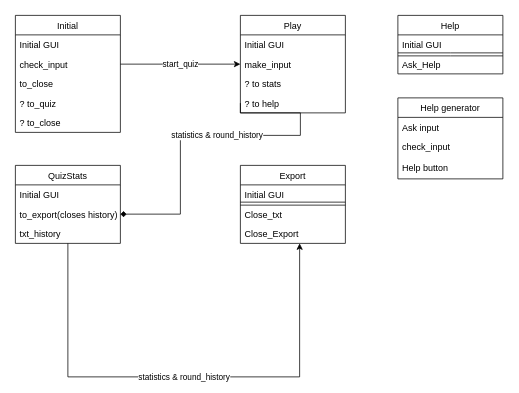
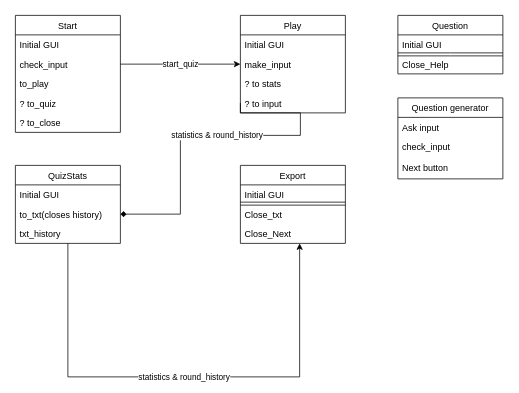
- <mxCell id="2" value="Initial" style="swimlane;fontStyle=0;childLayout=stackLayout;horizontal=1;startSize=26;fillColor=none;horizontalStack=0;resizeParent=1;resizeParentMax=0;resizeLast=0;collapsible=1;marginBottom=0;" parent="1" vertex="1"><mxGeometry x="20" y="20" width="140" height="156" as="geometry" /></mxCell>
+ <mxCell id="2" value="Start" style="swimlane;fontStyle=0;childLayout=stackLayout;horizontal=1;startSize=26;fillColor=none;horizontalStack=0;resizeParent=1;resizeParentMax=0;resizeLast=0;collapsible=1;marginBottom=0;" parent="1" vertex="1"><mxGeometry x="20" y="20" width="140" height="156" as="geometry" /></mxCell>
- <mxCell id="25" value="Help" style="swimlane;fontStyle=0;childLayout=stackLayout;horizontal=1;startSize=26;fillColor=none;horizontalStack=0;resizeParent=1;resizeParentMax=0;resizeLast=0;collapsible=1;marginBottom=0;" parent="1" vertex="1"><mxGeometry x="530" y="20" width="140" height="78" as="geometry" /></mxCell>
+ <mxCell id="25" value="Question" style="swimlane;fontStyle=0;childLayout=stackLayout;horizontal=1;startSize=26;fillColor=none;horizontalStack=0;resizeParent=1;resizeParentMax=0;resizeLast=0;collapsible=1;marginBottom=0;" parent="1" vertex="1"><mxGeometry x="530" y="20" width="140" height="78" as="geometry" /></mxCell>
- <mxCell id="28" value="Ask_Help" style="text;strokeColor=none;fillColor=none;align=left;verticalAlign=top;spacingLeft=4;spacingRight=4;overflow=hidden;rotatable=0;points=[[0,0.5],[1,0.5]];portConstraint=eastwest;" parent="25" vertex="1"><mxGeometry y="52" width="140" height="26" as="geometry" /></mxCell>
+ <mxCell id="28" value="Close_Help" style="text;strokeColor=none;fillColor=none;align=left;verticalAlign=top;spacingLeft=4;spacingRight=4;overflow=hidden;rotatable=0;points=[[0,0.5],[1,0.5]];portConstraint=eastwest;" parent="25" vertex="1"><mxGeometry y="52" width="140" height="26" as="geometry" /></mxCell>
- <mxCell id="5" value="to_close" style="text;strokeColor=none;fillColor=none;align=left;verticalAlign=top;spacingLeft=4;spacingRight=4;overflow=hidden;rotatable=0;points=[[0,0.5],[1,0.5]];portConstraint=eastwest;" parent="2" vertex="1"><mxGeometry y="78" width="140" height="26" as="geometry" /></mxCell>
+ <mxCell id="5" value="to_play" style="text;strokeColor=none;fillColor=none;align=left;verticalAlign=top;spacingLeft=4;spacingRight=4;overflow=hidden;rotatable=0;points=[[0,0.5],[1,0.5]];portConstraint=eastwest;" parent="2" vertex="1"><mxGeometry y="78" width="140" height="26" as="geometry" /></mxCell>
- <mxCell id="18" value="? to help" style="text;strokeColor=none;fillColor=none;align=left;verticalAlign=top;spacingLeft=4;spacingRight=4;overflow=hidden;rotatable=0;points=[[0,0.5],[1,0.5]];portConstraint=eastwest;" parent="14" vertex="1"><mxGeometry y="104" width="140" height="26" as="geometry" /></mxCell>
+ <mxCell id="18" value="? to input" style="text;strokeColor=none;fillColor=none;align=left;verticalAlign=top;spacingLeft=4;spacingRight=4;overflow=hidden;rotatable=0;points=[[0,0.5],[1,0.5]];portConstraint=eastwest;" parent="14" vertex="1"><mxGeometry y="104" width="140" height="26" as="geometry" /></mxCell>
- <mxCell id="30" value="Help generator" style="swimlane;fontStyle=0;childLayout=stackLayout;horizontal=1;startSize=26;fillColor=none;horizontalStack=0;resizeParent=1;resizeParentMax=0;resizeLast=0;collapsible=1;marginBottom=0;" parent="1" vertex="1"><mxGeometry x="530" y="130" width="140" height="108" as="geometry" /></mxCell>
+ <mxCell id="30" value="Question generator" style="swimlane;fontStyle=0;childLayout=stackLayout;horizontal=1;startSize=26;fillColor=none;horizontalStack=0;resizeParent=1;resizeParentMax=0;resizeLast=0;collapsible=1;marginBottom=0;" parent="1" vertex="1"><mxGeometry x="530" y="130" width="140" height="108" as="geometry" /></mxCell>
- <mxCell id="33" value="Help button" style="text;strokeColor=none;fillColor=none;align=left;verticalAlign=top;spacingLeft=4;spacingRight=4;overflow=hidden;rotatable=0;points=[[0,0.5],[1,0.5]];portConstraint=eastwest;" vertex="1" parent="30"><mxGeometry y="80" width="140" height="28" as="geometry" /></mxCell>
+ <mxCell id="33" value="Next button" style="text;strokeColor=none;fillColor=none;align=left;verticalAlign=top;spacingLeft=4;spacingRight=4;overflow=hidden;rotatable=0;points=[[0,0.5],[1,0.5]];portConstraint=eastwest;" vertex="1" parent="30"><mxGeometry y="80" width="140" height="28" as="geometry" /></mxCell>
- <mxCell id="21" value="to_export(closes history)" style="text;strokeColor=none;fillColor=none;align=left;verticalAlign=top;spacingLeft=4;spacingRight=4;overflow=hidden;rotatable=0;points=[[0,0.5],[1,0.5]];portConstraint=eastwest;" parent="19" vertex="1"><mxGeometry y="52" width="140" height="26" as="geometry" /></mxCell>
+ <mxCell id="21" value="to_txt(closes history)" style="text;strokeColor=none;fillColor=none;align=left;verticalAlign=top;spacingLeft=4;spacingRight=4;overflow=hidden;rotatable=0;points=[[0,0.5],[1,0.5]];portConstraint=eastwest;" parent="19" vertex="1"><mxGeometry y="52" width="140" height="26" as="geometry" /></mxCell>
- <mxCell id="13" value="Close_Export" style="text;strokeColor=none;fillColor=none;align=left;verticalAlign=top;spacingLeft=4;spacingRight=4;overflow=hidden;rotatable=0;points=[[0,0.5],[1,0.5]];portConstraint=eastwest;" parent="8" vertex="1"><mxGeometry y="78" width="140" height="26" as="geometry" /></mxCell>
+ <mxCell id="13" value="Close_Next" style="text;strokeColor=none;fillColor=none;align=left;verticalAlign=top;spacingLeft=4;spacingRight=4;overflow=hidden;rotatable=0;points=[[0,0.5],[1,0.5]];portConstraint=eastwest;" parent="8" vertex="1"><mxGeometry y="78" width="140" height="26" as="geometry" /></mxCell>
